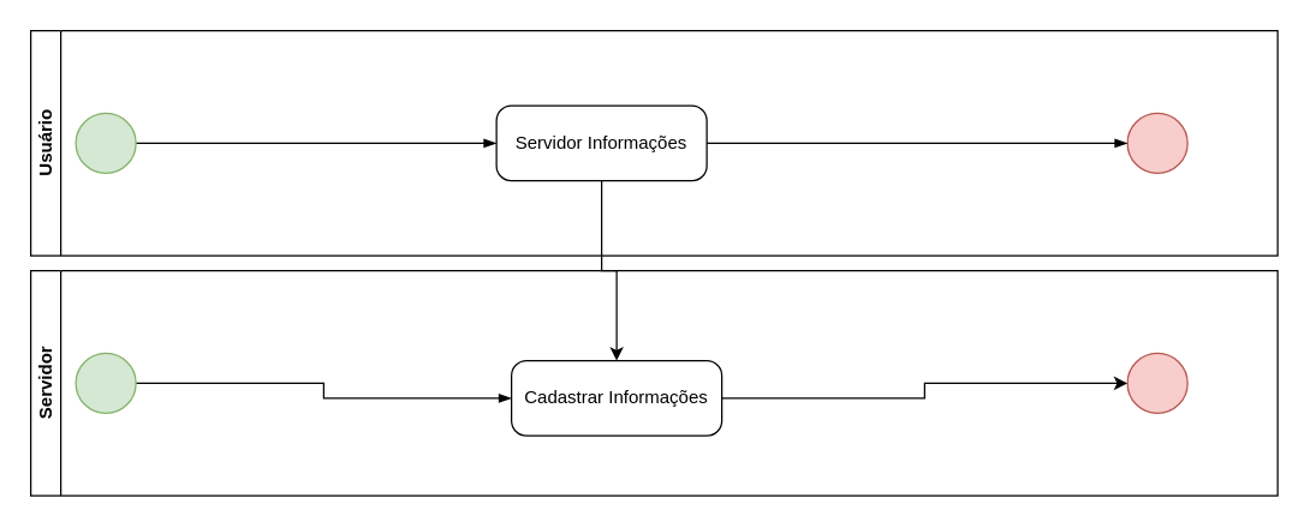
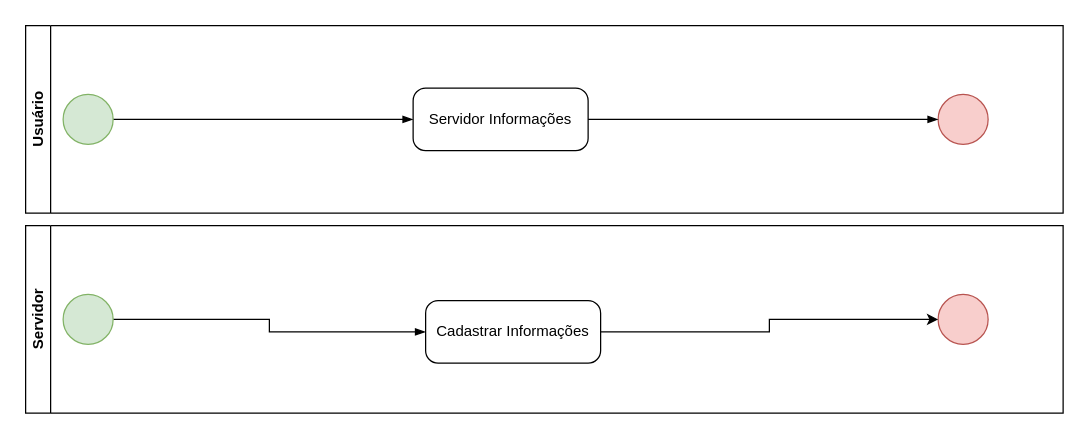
- <mxCell id="14" style="edgeStyle=orthogonalEdgeStyle;rounded=0;orthogonalLoop=1;jettySize=auto;html=1;entryX=0.5;entryY=0;entryDx=0;entryDy=0;entryPerimeter=0;" edge="1" parent="1" source="5" target="11"><mxGeometry relative="1" as="geometry" /></mxCell>
